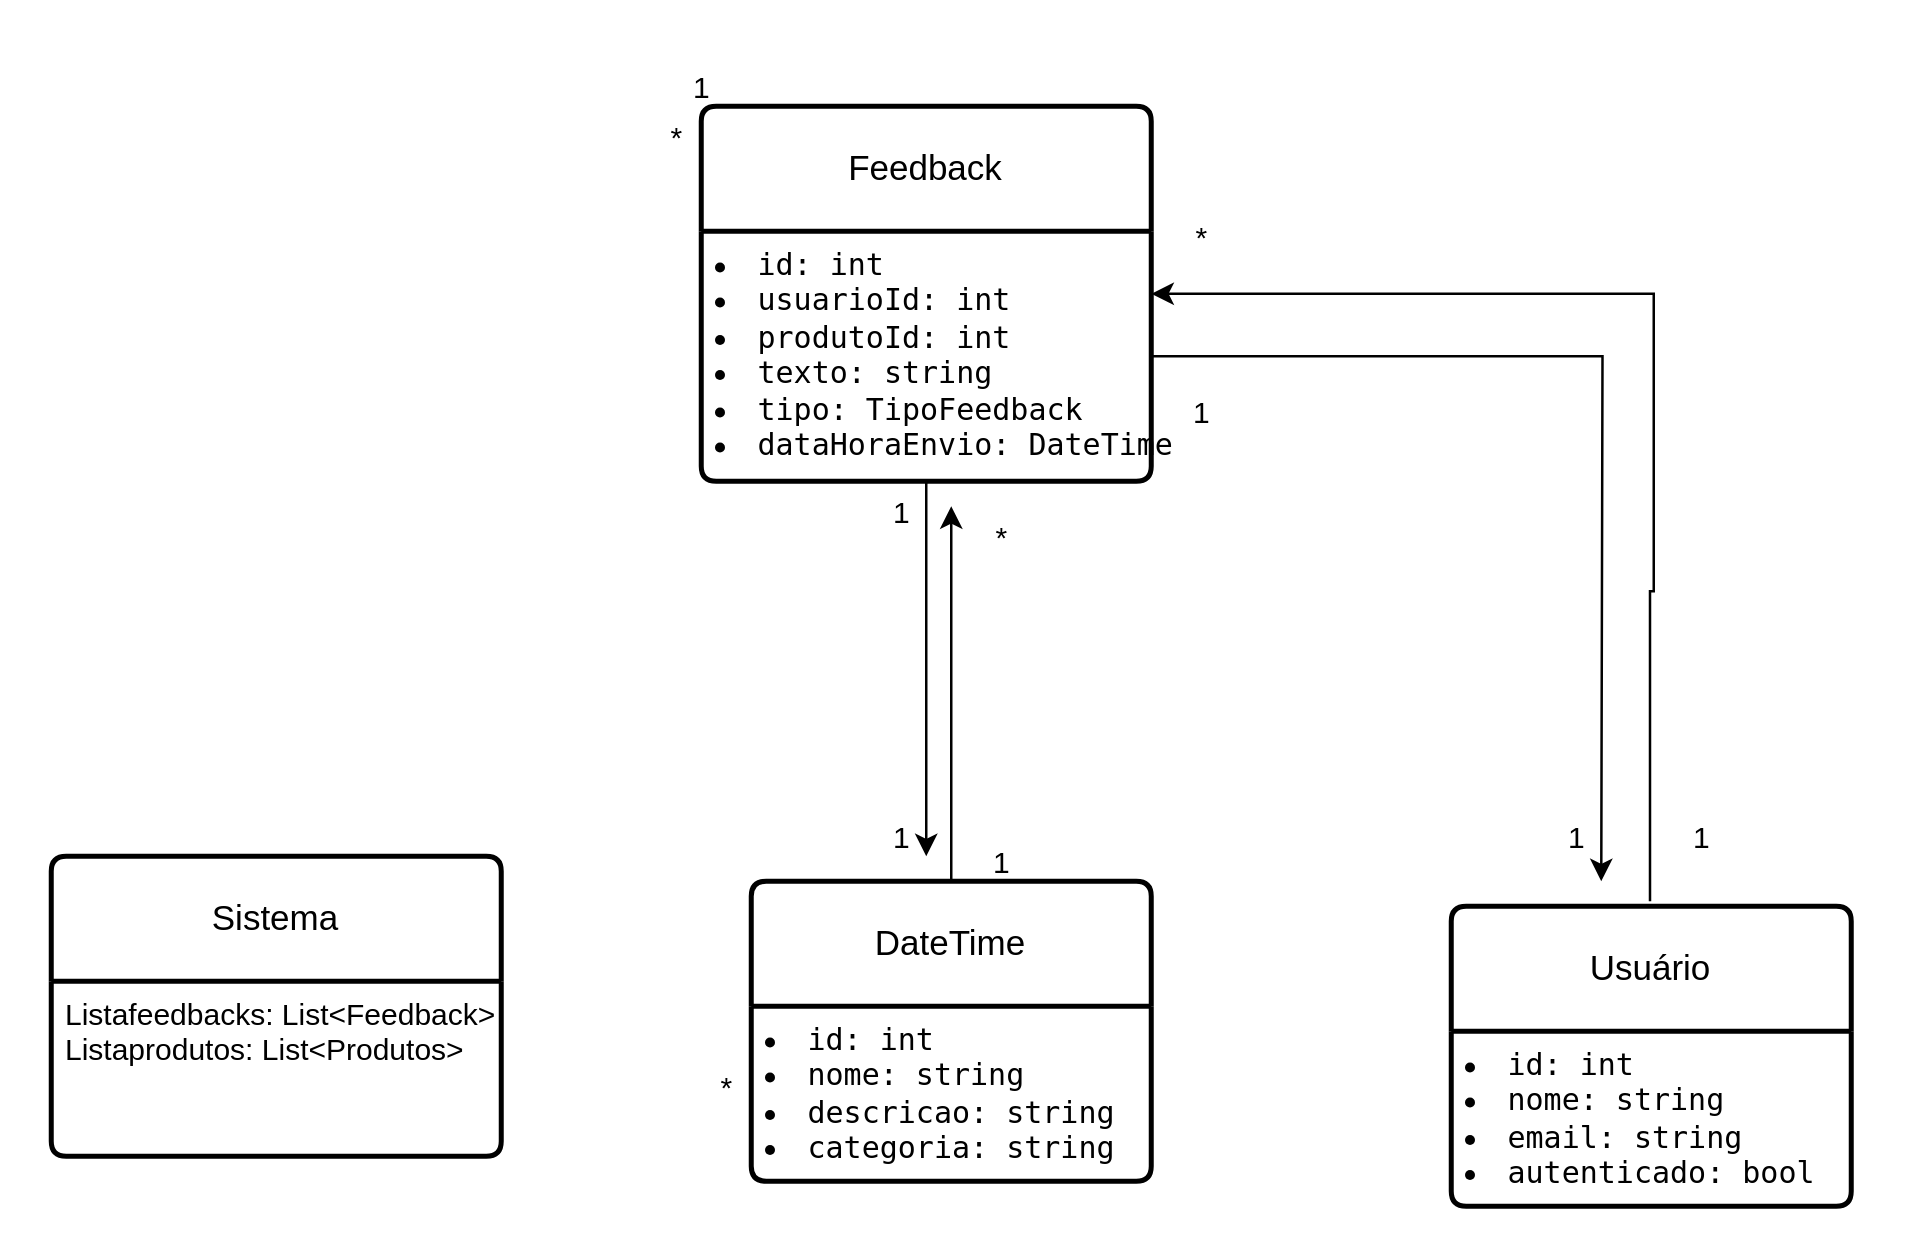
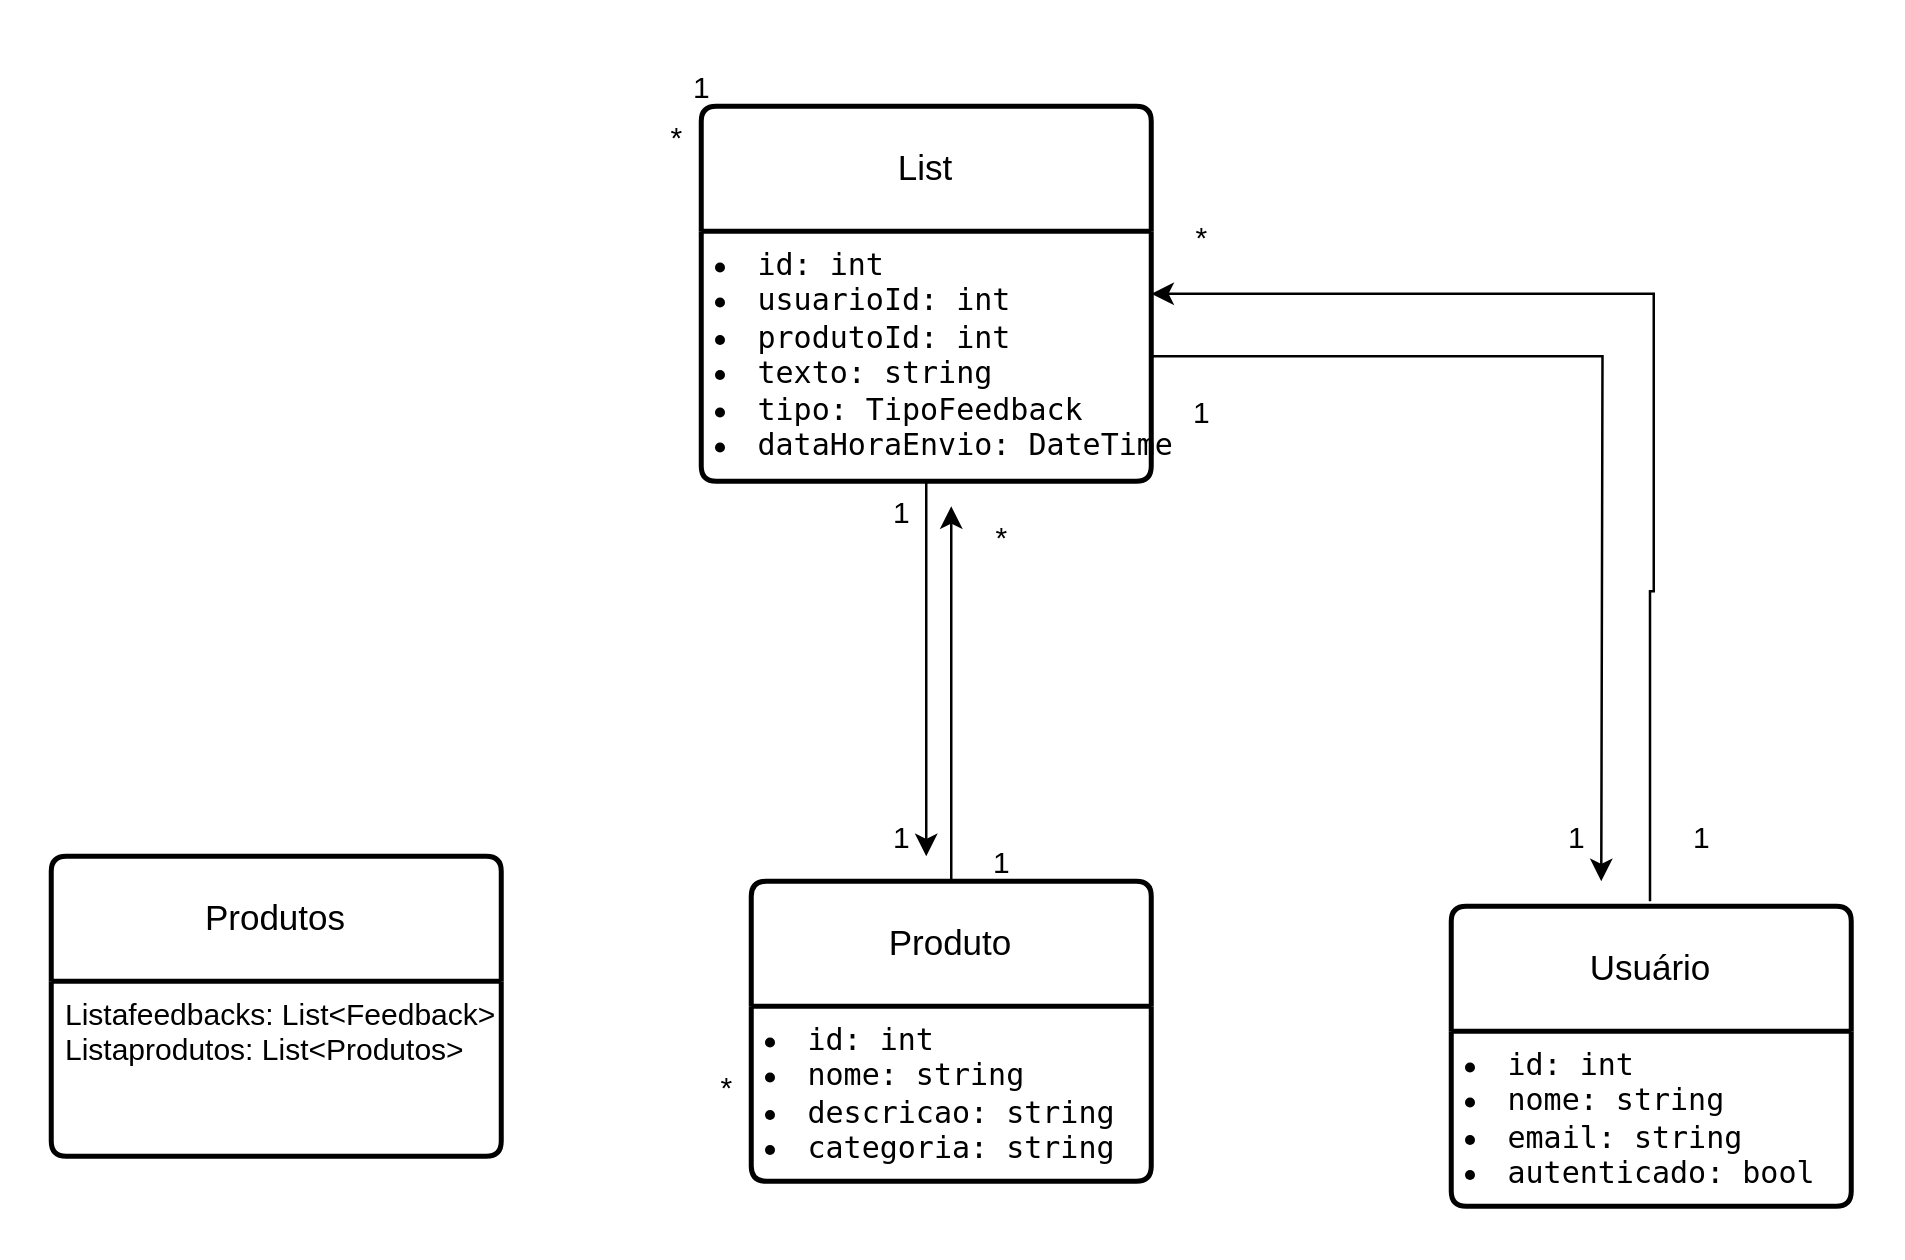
- <mxCell id="8" value="Feedback" style="swimlane;childLayout=stackLayout;horizontal=1;startSize=50;horizontalStack=0;rounded=1;fontSize=14;fontStyle=0;strokeWidth=2;resizeParent=0;resizeLast=1;shadow=0;dashed=0;align=center;arcSize=4;whiteSpace=wrap;html=1;" vertex="1" parent="1"><mxGeometry x="280" y="42" width="180" height="150" as="geometry" /></mxCell>
+ <mxCell id="8" value="List" style="swimlane;childLayout=stackLayout;horizontal=1;startSize=50;horizontalStack=0;rounded=1;fontSize=14;fontStyle=0;strokeWidth=2;resizeParent=0;resizeLast=1;shadow=0;dashed=0;align=center;arcSize=4;whiteSpace=wrap;html=1;" vertex="1" parent="1"><mxGeometry x="280" y="42" width="180" height="150" as="geometry" /></mxCell>
- <mxCell id="10" value="Sistema" style="swimlane;childLayout=stackLayout;horizontal=1;startSize=50;horizontalStack=0;rounded=1;fontSize=14;fontStyle=0;strokeWidth=2;resizeParent=0;resizeLast=1;shadow=0;dashed=0;align=center;arcSize=4;whiteSpace=wrap;html=1;" vertex="1" parent="1"><mxGeometry x="20" y="342" width="180" height="120" as="geometry" /></mxCell>
+ <mxCell id="10" value="Produtos" style="swimlane;childLayout=stackLayout;horizontal=1;startSize=50;horizontalStack=0;rounded=1;fontSize=14;fontStyle=0;strokeWidth=2;resizeParent=0;resizeLast=1;shadow=0;dashed=0;align=center;arcSize=4;whiteSpace=wrap;html=1;" vertex="1" parent="1"><mxGeometry x="20" y="342" width="180" height="120" as="geometry" /></mxCell>
- <mxCell id="3" value="DateTime" style="swimlane;childLayout=stackLayout;horizontal=1;startSize=50;horizontalStack=0;rounded=1;fontSize=14;fontStyle=0;strokeWidth=2;resizeParent=0;resizeLast=1;shadow=0;dashed=0;align=center;arcSize=4;whiteSpace=wrap;html=1;" vertex="1" parent="1"><mxGeometry x="300" y="352" width="160" height="120" as="geometry" /></mxCell>
+ <mxCell id="3" value="Produto" style="swimlane;childLayout=stackLayout;horizontal=1;startSize=50;horizontalStack=0;rounded=1;fontSize=14;fontStyle=0;strokeWidth=2;resizeParent=0;resizeLast=1;shadow=0;dashed=0;align=center;arcSize=4;whiteSpace=wrap;html=1;" vertex="1" parent="1"><mxGeometry x="300" y="352" width="160" height="120" as="geometry" /></mxCell>
